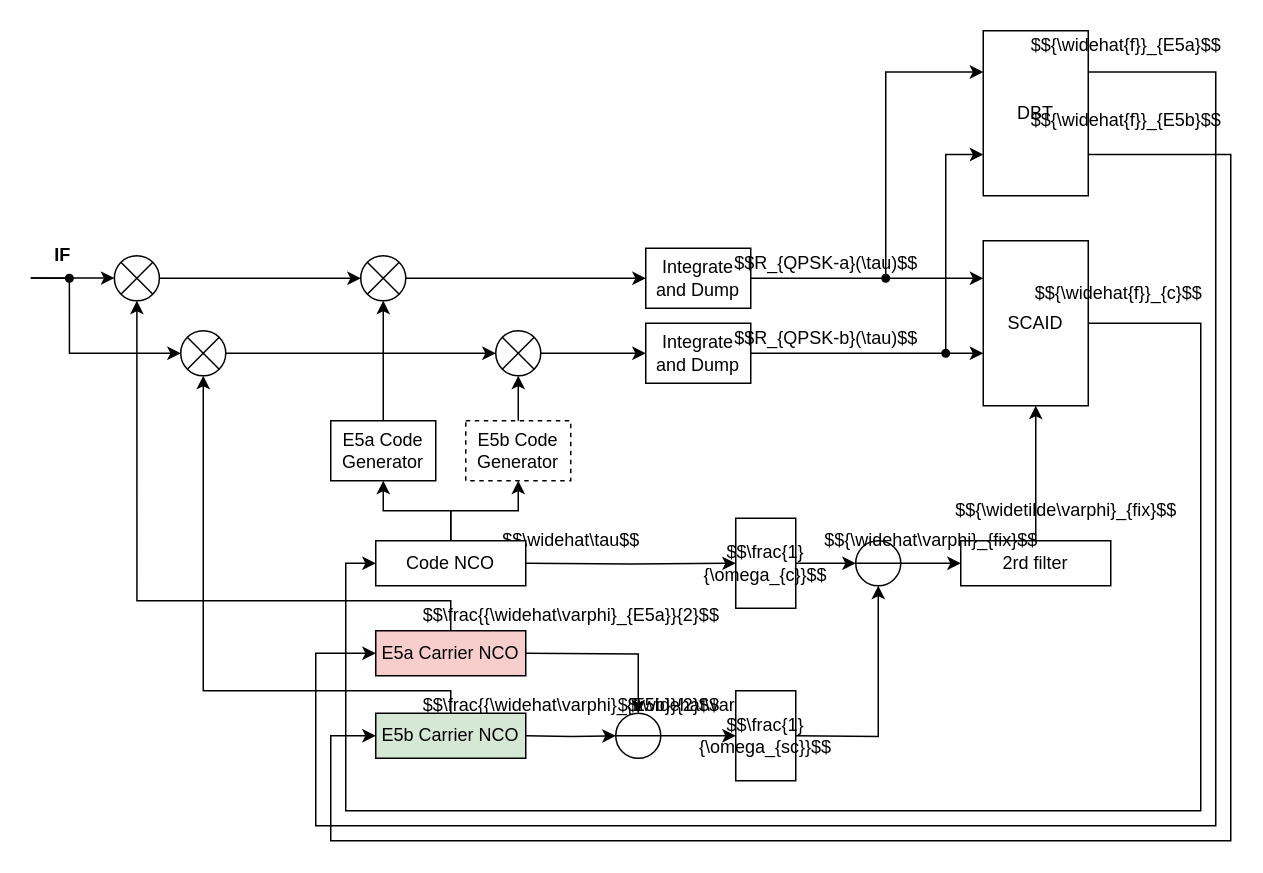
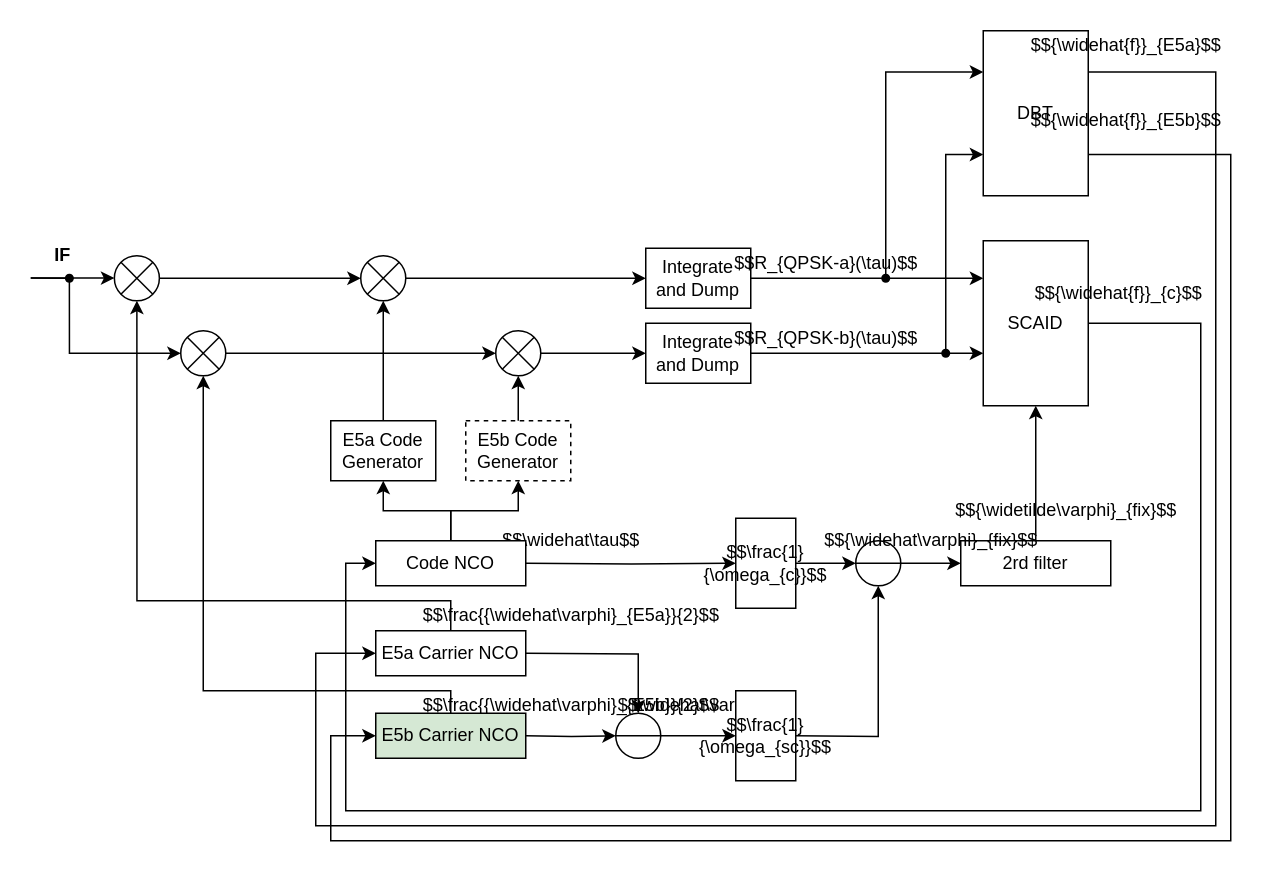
- <mxCell id="15" value="E5a Carrier NCO" style="rounded=0;whiteSpace=wrap;html=1;fillColor=#f8cecc;" parent="2" vertex="1"><mxGeometry x="230" y="400" width="100" height="30" as="geometry" /></mxCell>
+ <mxCell id="15" value="E5a Carrier NCO" style="rounded=0;whiteSpace=wrap;html=1;" parent="2" vertex="1"><mxGeometry x="230" y="400" width="100" height="30" as="geometry" /></mxCell>
